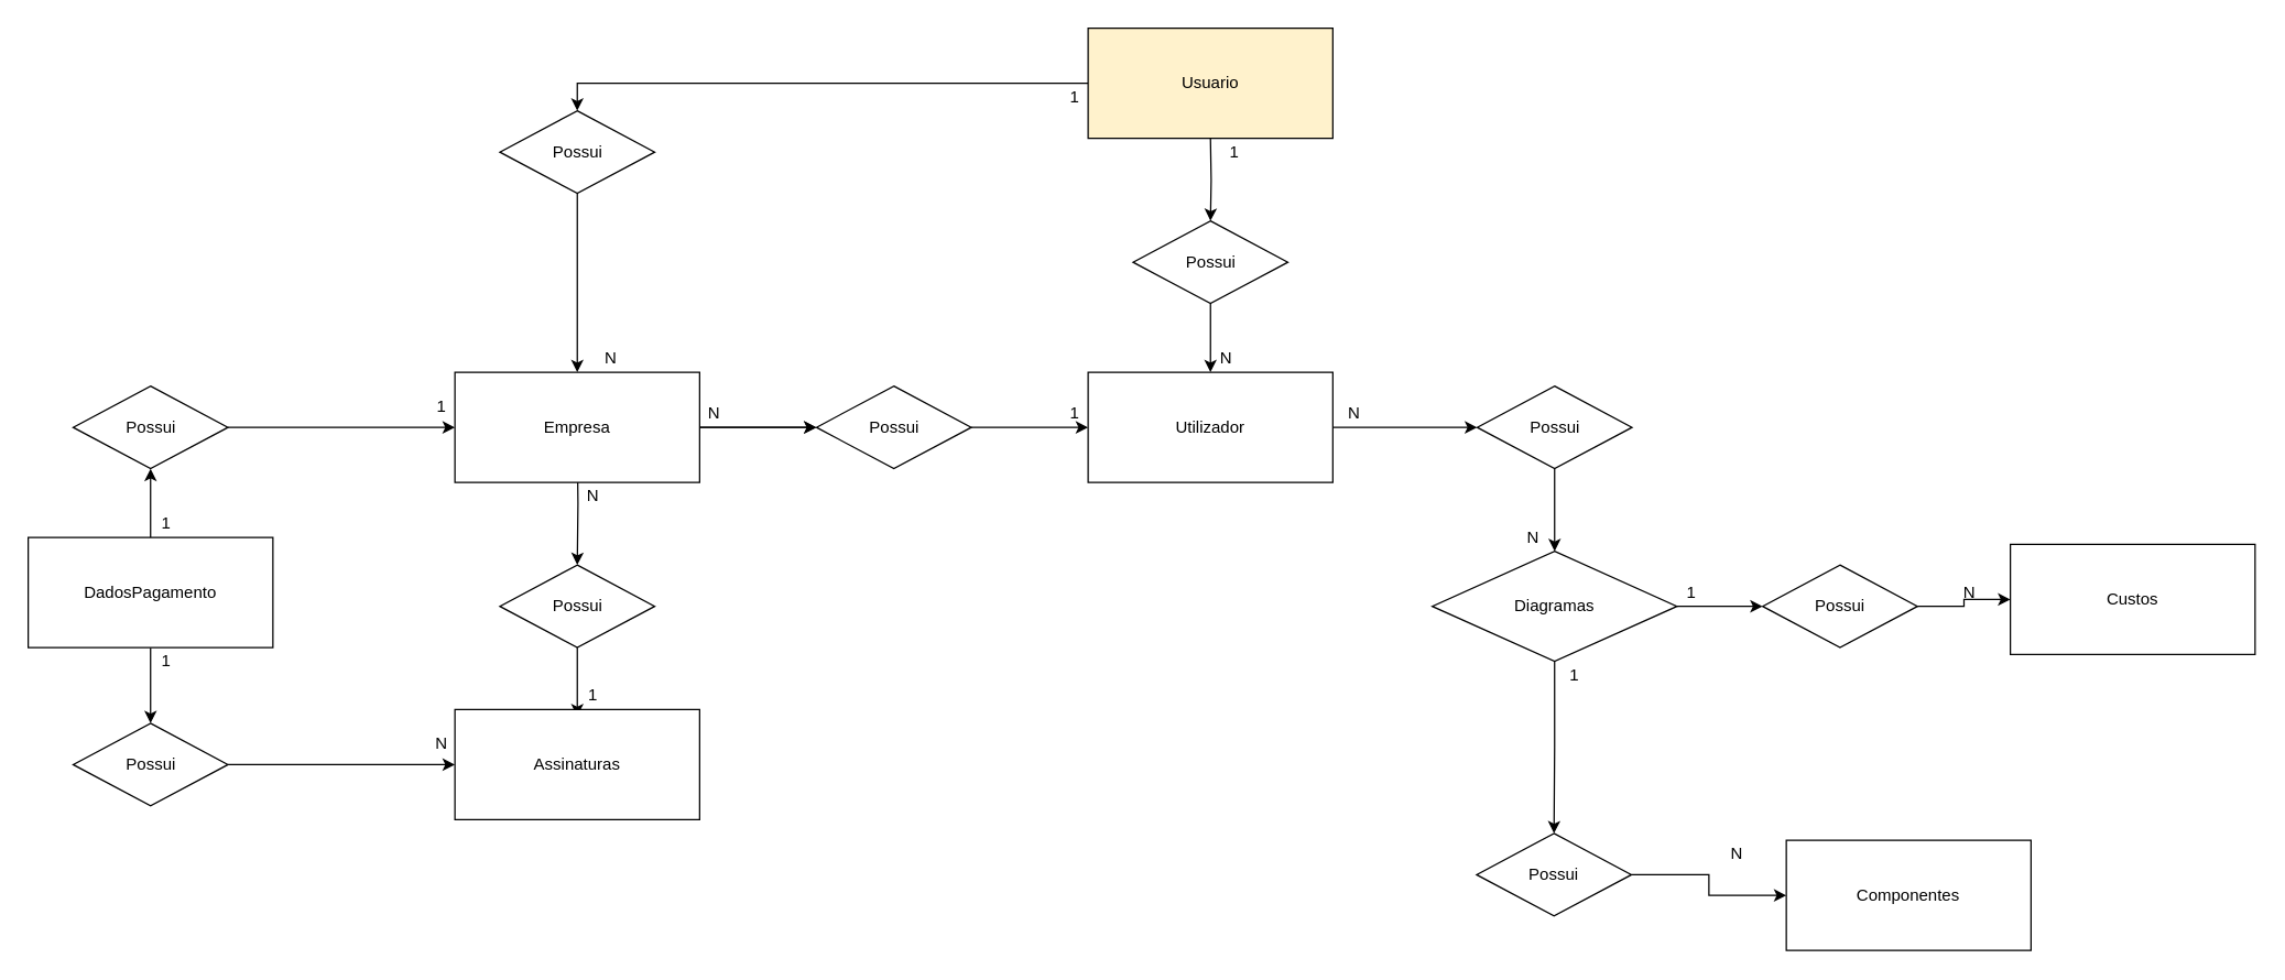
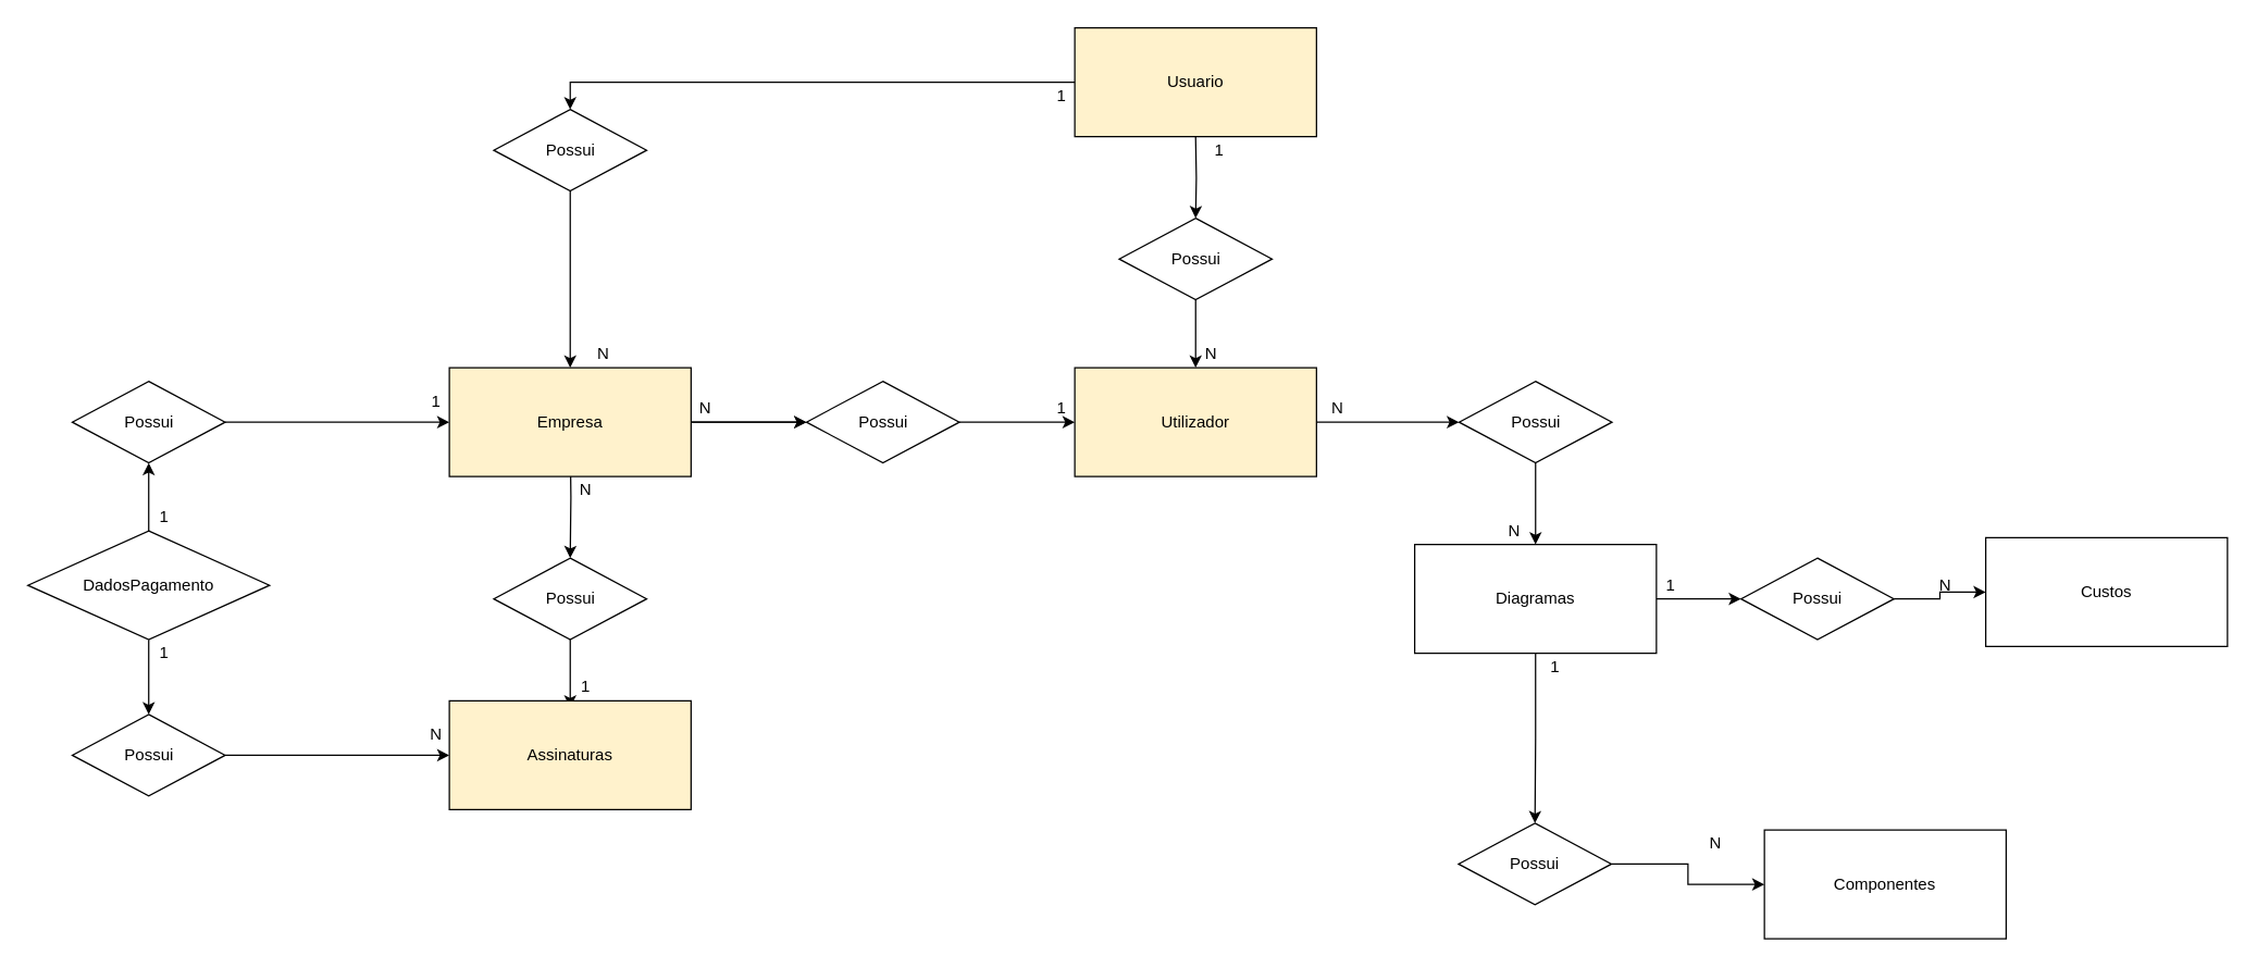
- <mxCell id="43" value="Empresa" style="rounded=0;whiteSpace=wrap;html=1;" vertex="1" parent="1"><mxGeometry x="330" y="270" width="177.78" height="80" as="geometry" /></mxCell>
+ <mxCell id="43" value="Empresa" style="rounded=0;whiteSpace=wrap;html=1;fillColor=#fff2cc;" vertex="1" parent="1"><mxGeometry x="330" y="270" width="177.78" height="80" as="geometry" /></mxCell>
- <mxCell id="21" value="Utilizador" style="rounded=0;whiteSpace=wrap;html=1;" parent="1" vertex="1"><mxGeometry x="790" y="270" width="177.78" height="80" as="geometry" /></mxCell>
+ <mxCell id="21" value="Utilizador" style="rounded=0;whiteSpace=wrap;html=1;fillColor=#fff2cc;" parent="1" vertex="1"><mxGeometry x="790" y="270" width="177.78" height="80" as="geometry" /></mxCell>
- <mxCell id="33" value="DadosPagamento" style="rounded=0;whiteSpace=wrap;html=1;" parent="1" vertex="1"><mxGeometry x="20" y="390" width="177.78" height="80" as="geometry" /></mxCell>
+ <mxCell id="33" value="DadosPagamento" style="rhombus;whiteSpace=wrap;html=1;" parent="1" vertex="1"><mxGeometry x="20" y="390" width="177.78" height="80" as="geometry" /></mxCell>
- <mxCell id="9" value="Diagramas" style="rhombus;whiteSpace=wrap;html=1;" parent="1" vertex="1"><mxGeometry x="1040" y="400" width="177.78" height="80" as="geometry" /></mxCell>
+ <mxCell id="9" value="Diagramas" style="rounded=0;whiteSpace=wrap;html=1;" parent="1" vertex="1"><mxGeometry x="1040" y="400" width="177.78" height="80" as="geometry" /></mxCell>
- <mxCell id="10" value="Assinaturas" style="rounded=0;whiteSpace=wrap;html=1;" parent="1" vertex="1"><mxGeometry x="330" y="515" width="177.78" height="80" as="geometry" /></mxCell>
+ <mxCell id="10" value="Assinaturas" style="rounded=0;whiteSpace=wrap;html=1;fillColor=#fff2cc;" parent="1" vertex="1"><mxGeometry x="330" y="515" width="177.78" height="80" as="geometry" /></mxCell>
